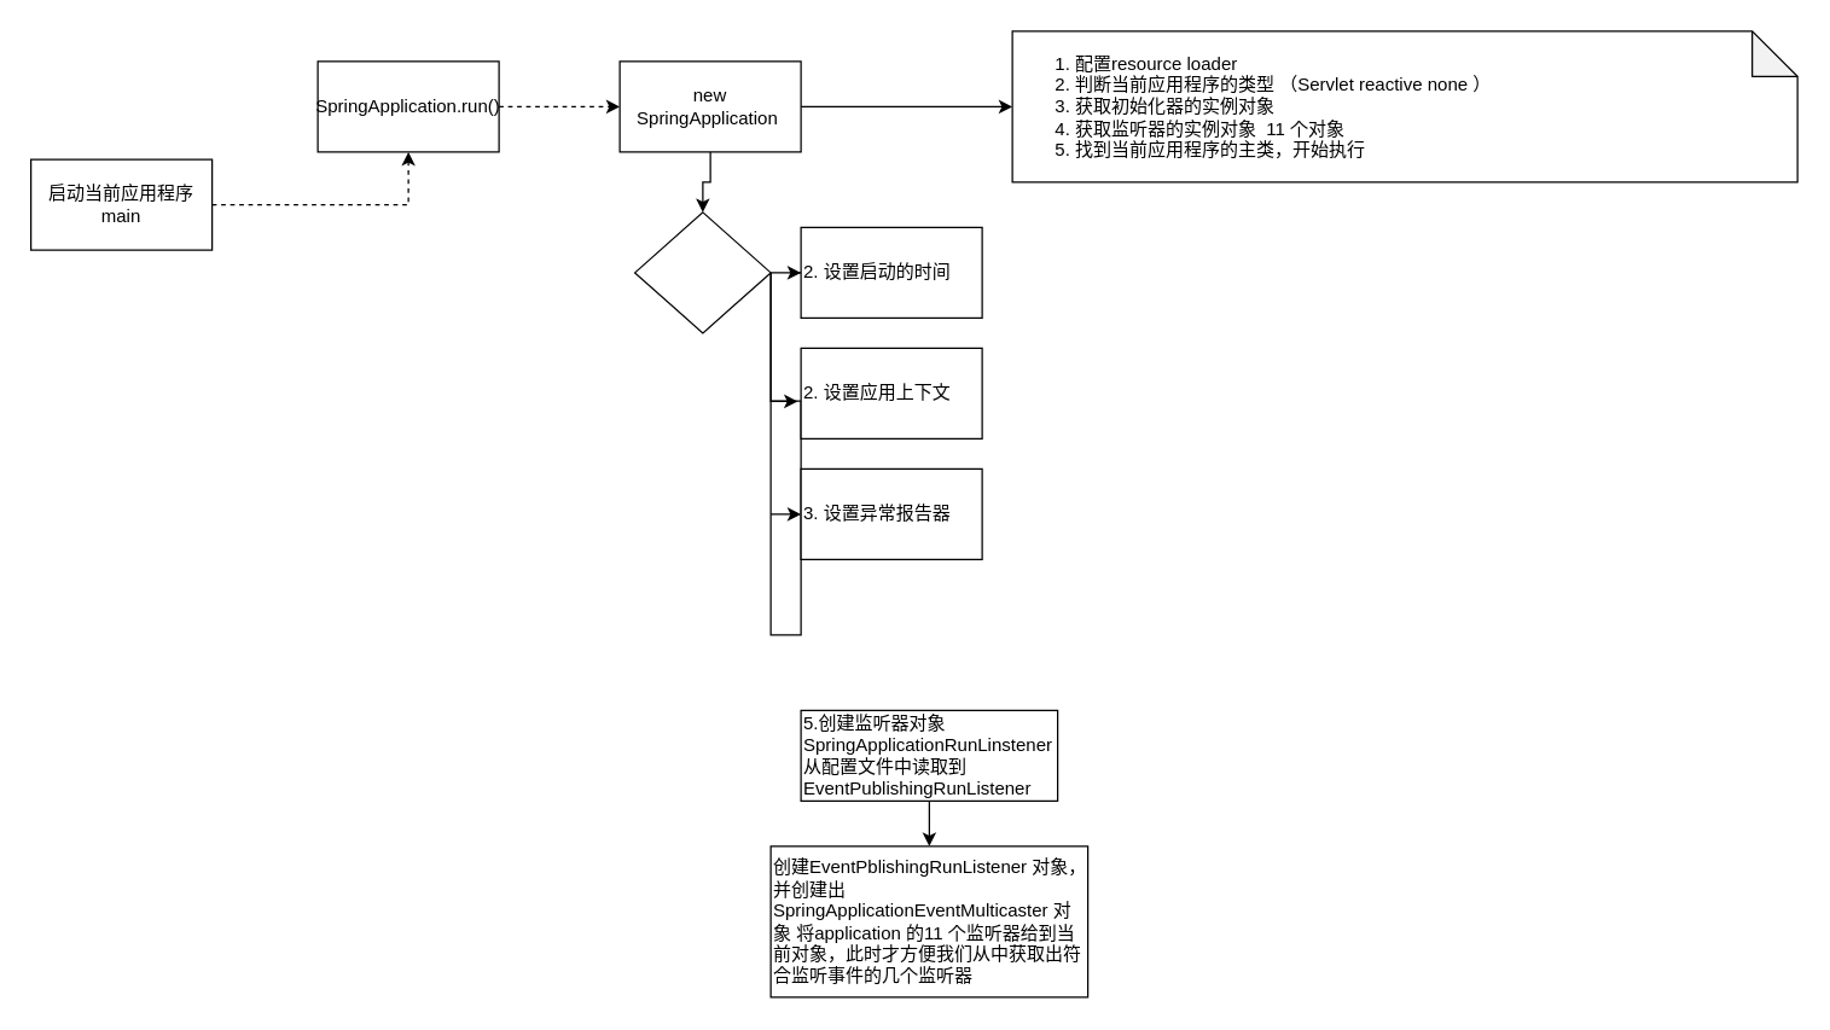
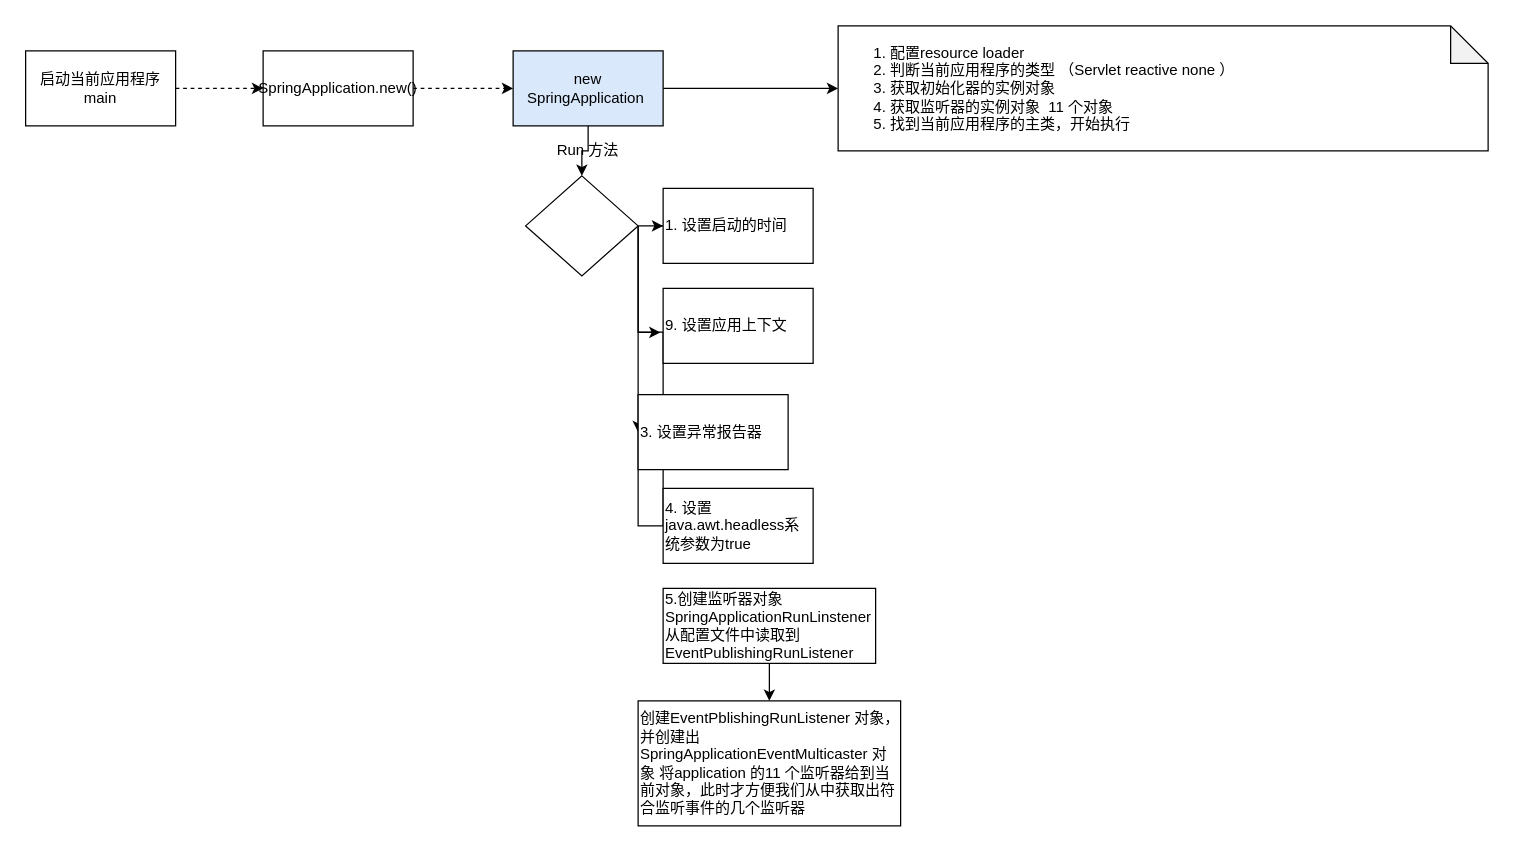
- <mxCell id="5" value="SpringApplication.run()" style="rounded=0;whiteSpace=wrap;html=1;" vertex="1" parent="1"><mxGeometry x="210" y="40" width="120" height="60" as="geometry" /></mxCell>
+ <mxCell id="5" value="SpringApplication.new()" style="rounded=0;whiteSpace=wrap;html=1;" vertex="1" parent="1"><mxGeometry x="210" y="40" width="120" height="60" as="geometry" /></mxCell>
- <mxCell id="8" value="new SpringApplication&amp;nbsp;" style="rounded=0;whiteSpace=wrap;html=1;" vertex="1" parent="1"><mxGeometry x="410" y="40" width="120" height="60" as="geometry" /></mxCell>
+ <mxCell id="8" value="new SpringApplication&amp;nbsp;" style="rounded=0;whiteSpace=wrap;html=1;fillColor=#dae8fc;" vertex="1" parent="1"><mxGeometry x="410" y="40" width="120" height="60" as="geometry" /></mxCell>
+ <mxCell id="14" value="Run 方法" style="text;html=1;strokeColor=none;fillColor=none;align=center;verticalAlign=middle;whiteSpace=wrap;rounded=0;" vertex="1" parent="1"><mxGeometry x="440" y="110" width="60" height="20" as="geometry" /></mxCell>
- <mxCell id="3" value="启动当前应用程序main" style="rounded=0;whiteSpace=wrap;html=1;" vertex="1" parent="1"><mxGeometry x="20" y="105" width="120" height="60" as="geometry" /></mxCell>
+ <mxCell id="3" value="启动当前应用程序main" style="rounded=0;whiteSpace=wrap;html=1;" vertex="1" parent="1"><mxGeometry x="20" y="40" width="120" height="60" as="geometry" /></mxCell>
- <mxCell id="15" value="2. 设置启动的时间&lt;br&gt;" style="rounded=0;whiteSpace=wrap;html=1;align=left;" vertex="1" parent="1"><mxGeometry x="530" y="150" width="120" height="60" as="geometry" /></mxCell>
+ <mxCell id="15" value="1. 设置启动的时间&lt;br&gt;" style="rounded=0;whiteSpace=wrap;html=1;align=left;" vertex="1" parent="1"><mxGeometry x="530" y="150" width="120" height="60" as="geometry" /></mxCell>
- <mxCell id="16" value="2. 设置应用上下文" style="rounded=0;whiteSpace=wrap;html=1;align=left;" vertex="1" parent="1"><mxGeometry x="530" y="230" width="120" height="60" as="geometry" /></mxCell>
+ <mxCell id="16" value="9. 设置应用上下文" style="rounded=0;whiteSpace=wrap;html=1;align=left;" vertex="1" parent="1"><mxGeometry x="530" y="230" width="120" height="60" as="geometry" /></mxCell>
- <mxCell id="17" value="3. 设置异常报告器" style="rounded=0;whiteSpace=wrap;html=1;align=left;" vertex="1" parent="1"><mxGeometry x="530" y="310" width="120" height="60" as="geometry" /></mxCell>
+ <mxCell id="17" value="3. 设置异常报告器" style="rounded=0;whiteSpace=wrap;html=1;align=left;" vertex="1" parent="1"><mxGeometry x="510" y="315" width="120" height="60" as="geometry" /></mxCell>
+ <mxCell id="18" value="4. 设置java.awt.headless系统参数为true" style="rounded=0;whiteSpace=wrap;html=1;align=left;" vertex="1" parent="1"><mxGeometry x="530" y="390" width="120" height="60" as="geometry" /></mxCell>
